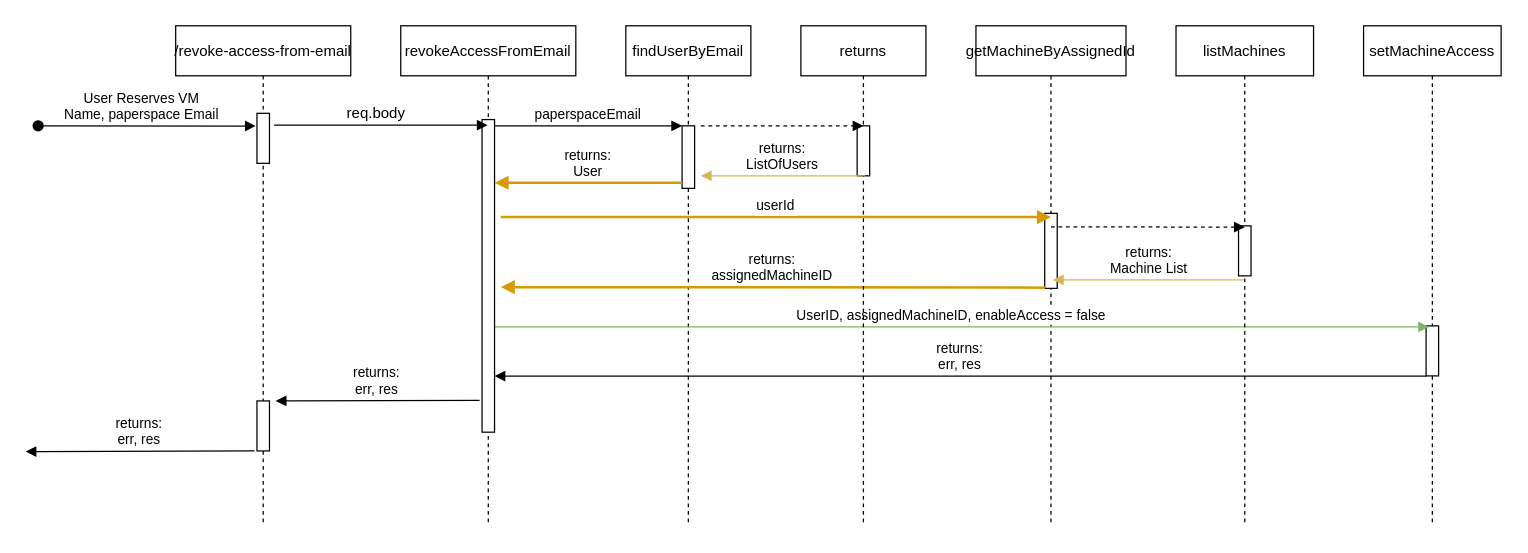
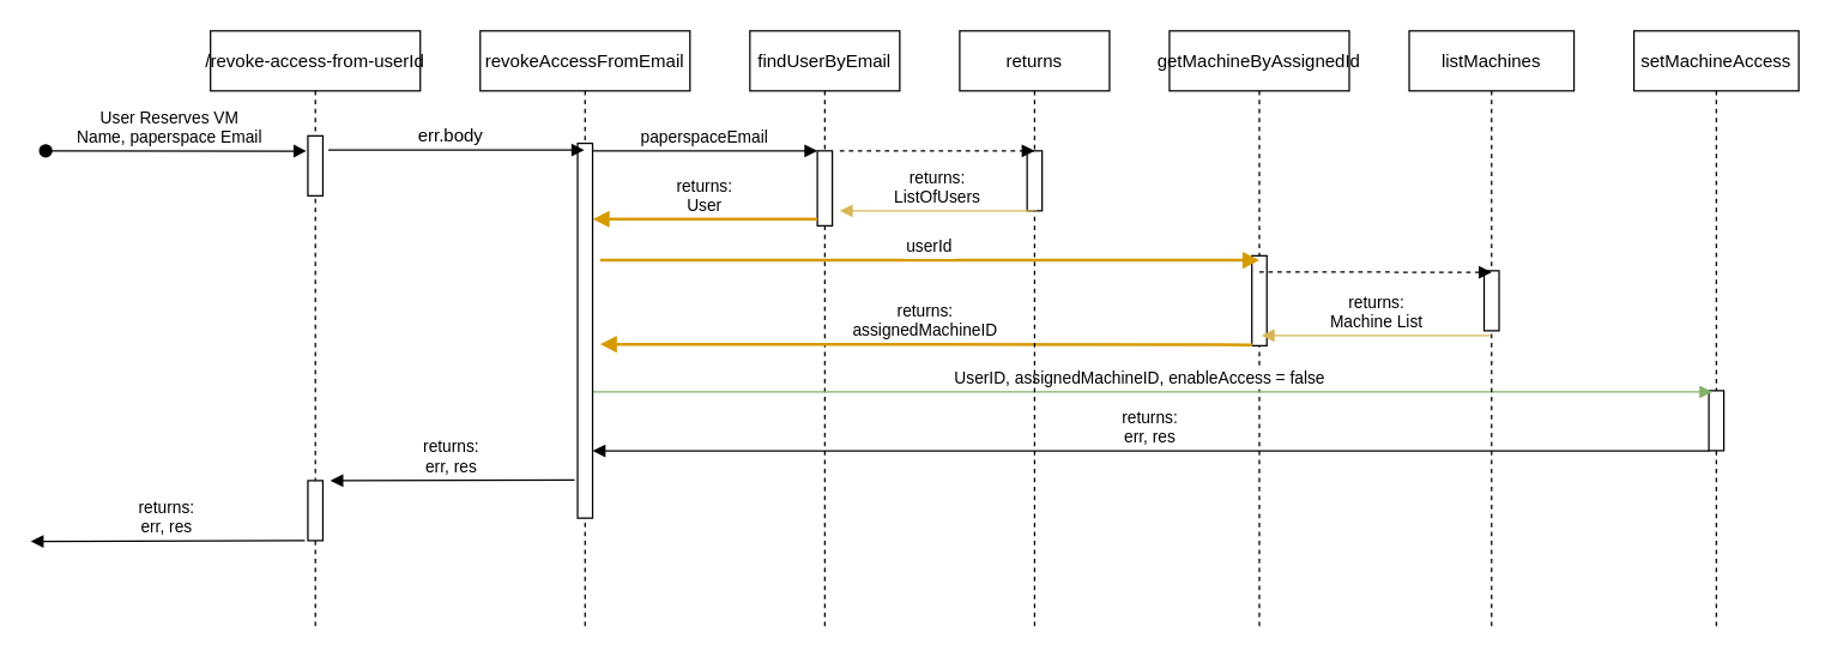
- <mxCell id="2" value="/revoke-access-from-email" style="shape=umlLifeline;perimeter=lifelinePerimeter;container=1;collapsible=0;recursiveResize=0;rounded=0;shadow=0;strokeWidth=1;" parent="1" vertex="1"><mxGeometry x="140" y="20" width="140" height="400" as="geometry" /></mxCell>
+ <mxCell id="2" value="/revoke-access-from-userId" style="shape=umlLifeline;perimeter=lifelinePerimeter;container=1;collapsible=0;recursiveResize=0;rounded=0;shadow=0;strokeWidth=1;" parent="1" vertex="1"><mxGeometry x="140" y="20" width="140" height="400" as="geometry" /></mxCell>
- <mxCell id="20" value="req.body" style="text;html=1;align=center;verticalAlign=middle;resizable=0;points=[];autosize=1;" parent="1" vertex="1"><mxGeometry x="270" y="80" width="60" height="20" as="geometry" /></mxCell>
+ <mxCell id="20" value="err.body" style="text;html=1;align=center;verticalAlign=middle;resizable=0;points=[];autosize=1;" parent="1" vertex="1"><mxGeometry x="270" y="80" width="60" height="20" as="geometry" /></mxCell>
